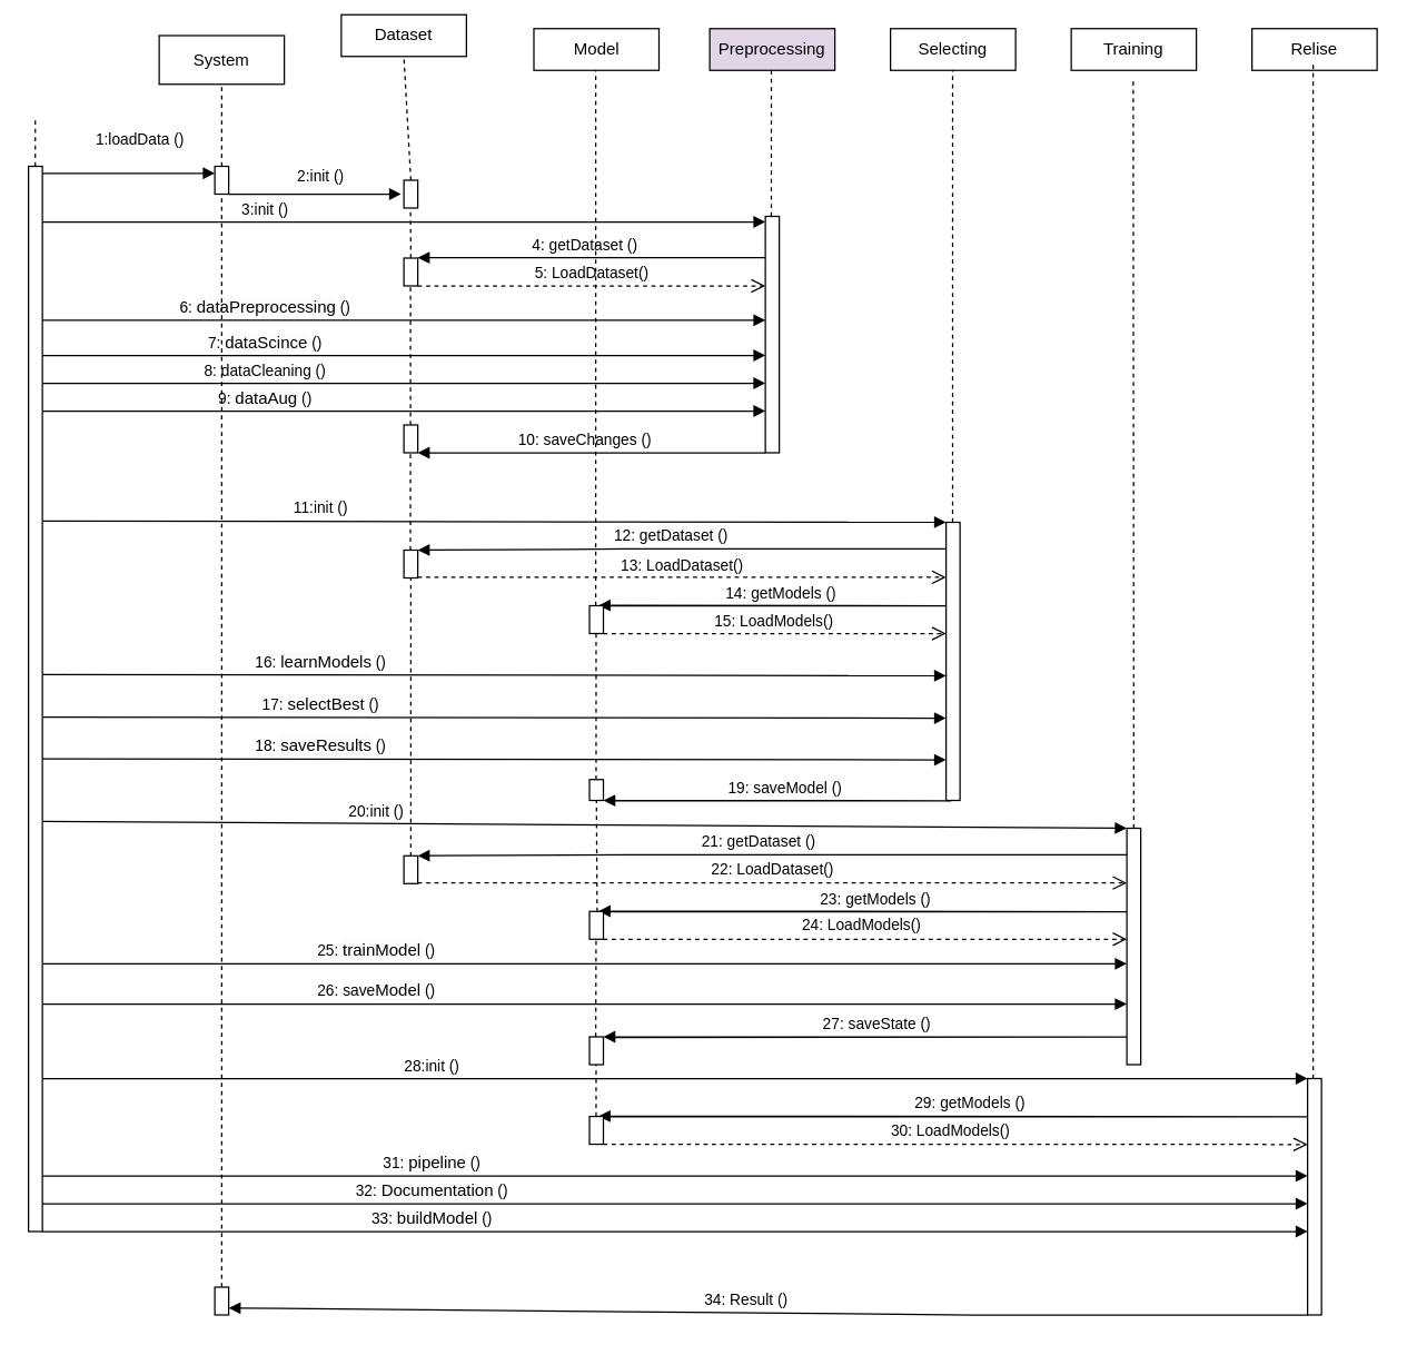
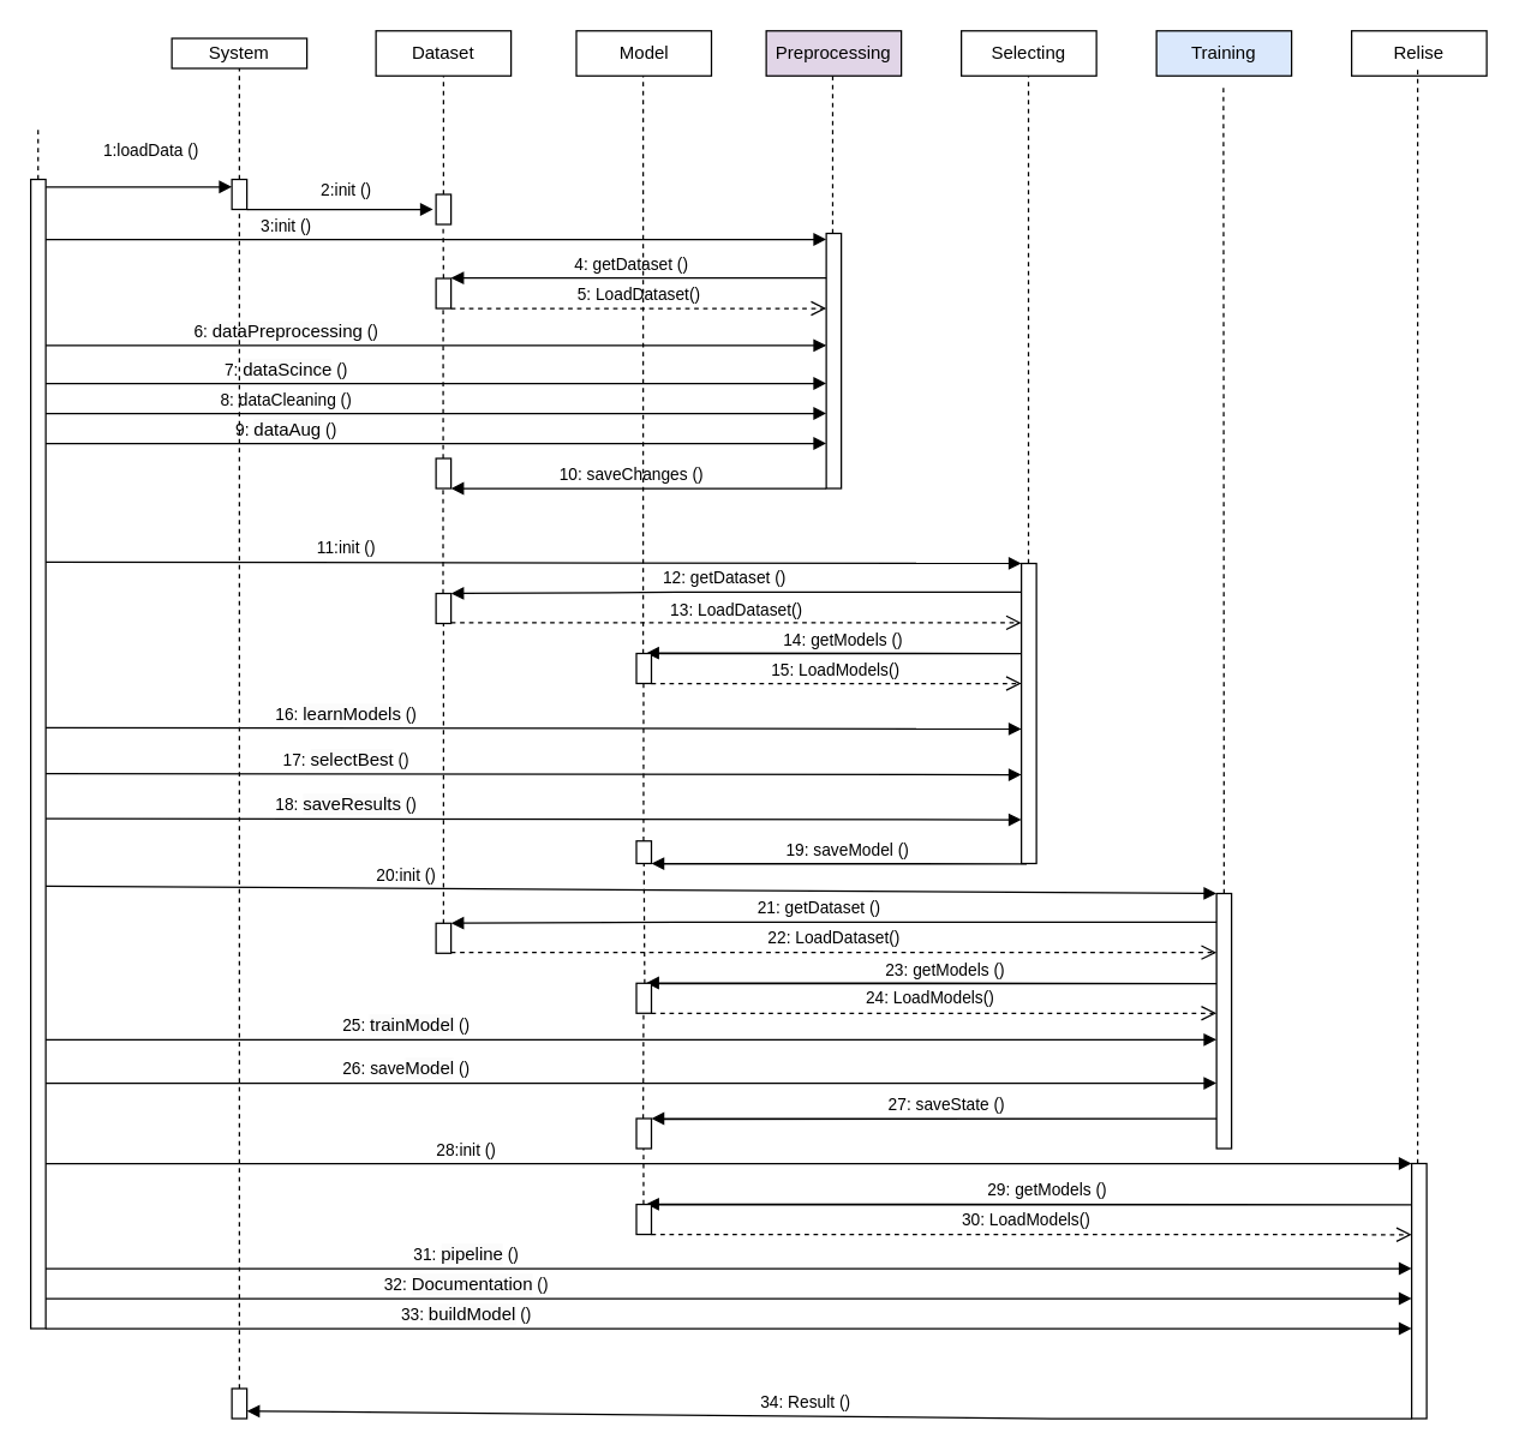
- <mxCell id="13" value="Dataset" style="rounded=0;whiteSpace=wrap;html=1;" vertex="1" parent="1"><mxGeometry x="245" y="10" width="90" height="30" as="geometry" /></mxCell>
+ <mxCell id="13" value="Dataset" style="rounded=0;whiteSpace=wrap;html=1;" vertex="1" parent="1"><mxGeometry x="250" y="20" width="90" height="30" as="geometry" /></mxCell>
- <mxCell id="10" value="Training" style="rounded=0;whiteSpace=wrap;html=1;" vertex="1" parent="1"><mxGeometry x="770" y="20" width="90" height="30" as="geometry" /></mxCell>
+ <mxCell id="10" value="Training" style="rounded=0;whiteSpace=wrap;html=1;fillColor=#dae8fc;" vertex="1" parent="1"><mxGeometry x="770" y="20" width="90" height="30" as="geometry" /></mxCell>
- <mxCell id="2" value="System" style="rounded=0;whiteSpace=wrap;html=1;" parent="1" vertex="1"><mxGeometry x="114" y="25" width="90" height="35" as="geometry" /></mxCell>
+ <mxCell id="2" value="System" style="rounded=0;whiteSpace=wrap;html=1;" parent="1" vertex="1"><mxGeometry x="114" y="25" width="90" height="20" as="geometry" /></mxCell>
